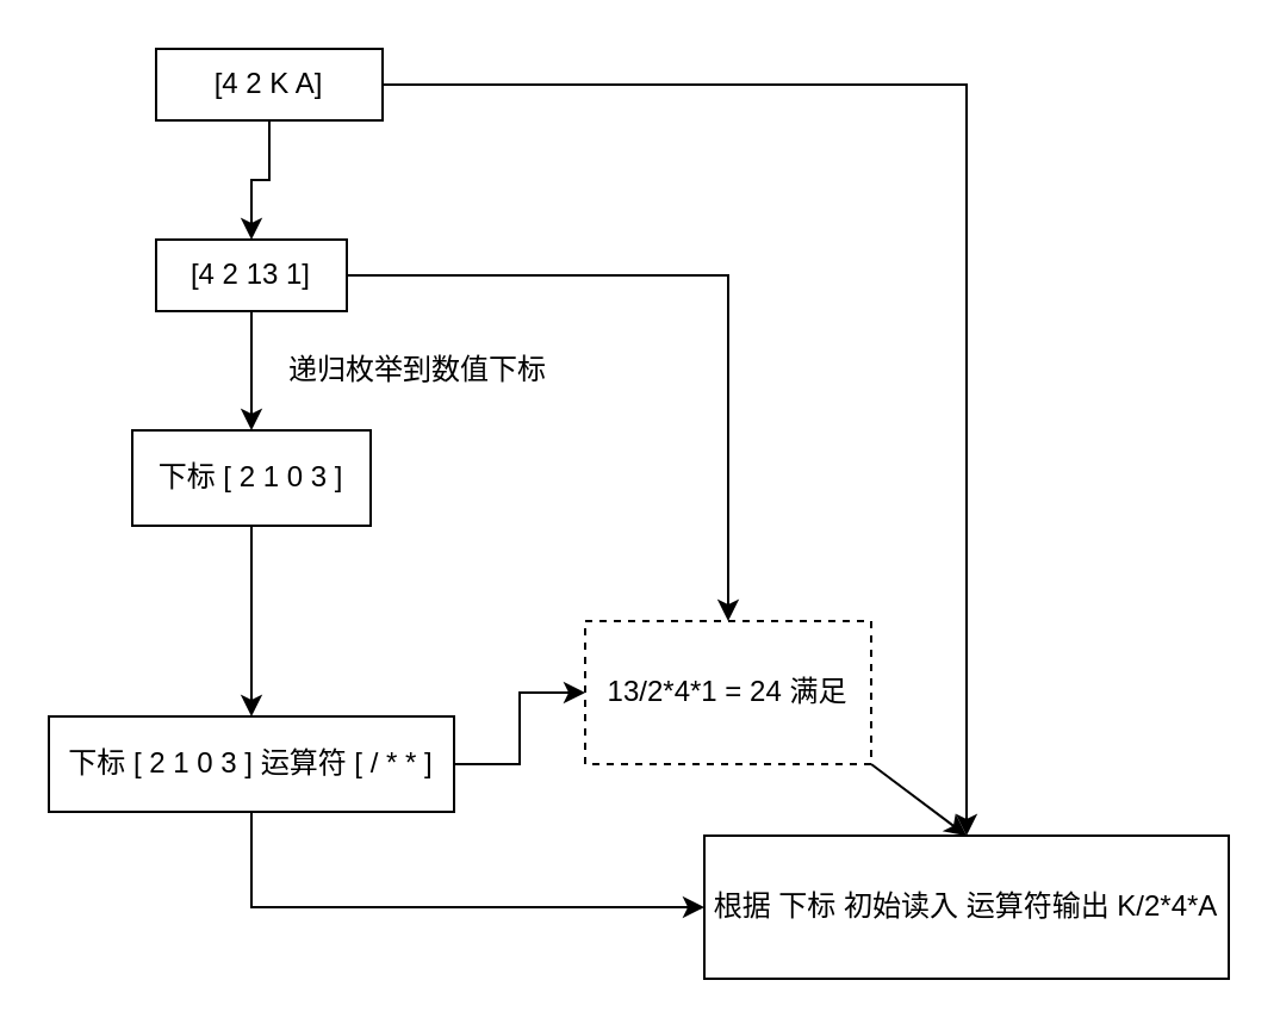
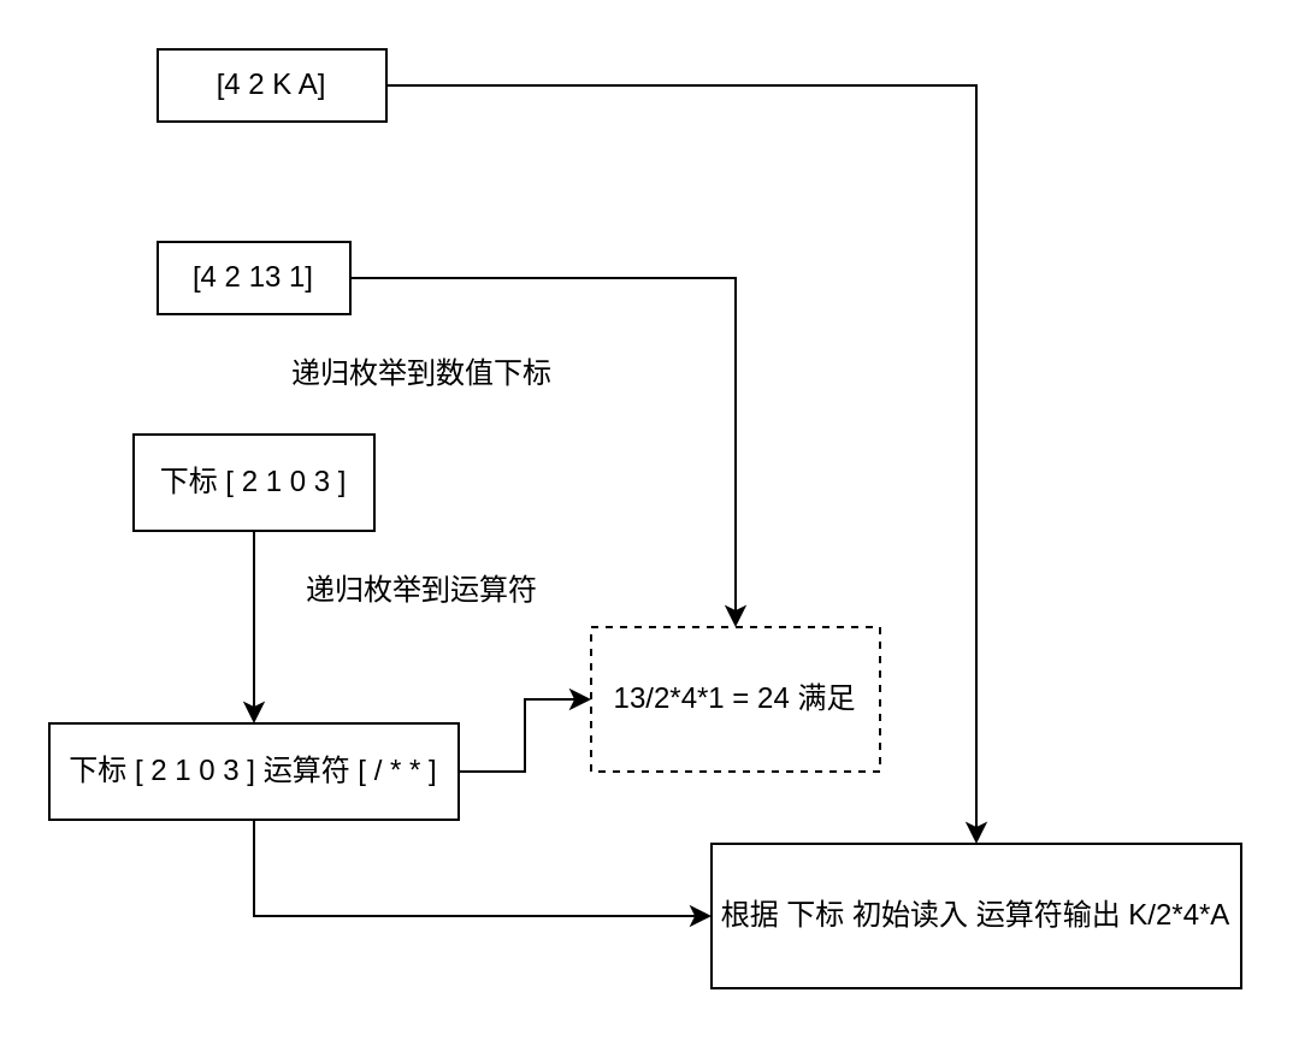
- <mxCell id="2" value="" style="edgeStyle=orthogonalEdgeStyle;rounded=0;orthogonalLoop=1;jettySize=auto;html=1;" edge="1" parent="1" source="4" target="7"><mxGeometry relative="1" as="geometry" /></mxCell>
- <mxCell id="5" value="" style="edgeStyle=orthogonalEdgeStyle;rounded=0;orthogonalLoop=1;jettySize=auto;html=1;" edge="1" parent="1" source="7" target="9"><mxGeometry relative="1" as="geometry" /></mxCell>
+ <mxCell id="14" value="递归枚举到运算符" style="text;html=1;strokeColor=none;fillColor=none;align=center;verticalAlign=middle;whiteSpace=wrap;rounded=0;" vertex="1" parent="1"><mxGeometry x="115" y="230" width="120" height="30" as="geometry" /></mxCell>
- <mxCell id="15" style="edgeStyle=none;rounded=0;orthogonalLoop=1;jettySize=auto;html=1;entryX=0.5;entryY=0;entryDx=0;entryDy=0;exitX=1;exitY=1;exitDx=0;exitDy=0;" edge="1" parent="1" source="16" target="17"><mxGeometry relative="1" as="geometry" /></mxCell>
